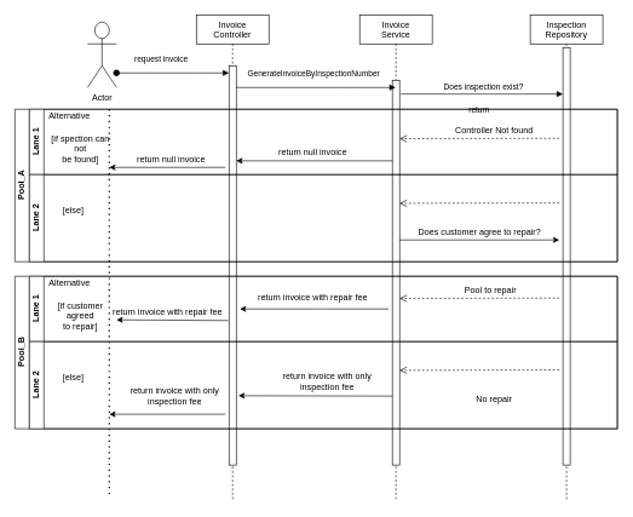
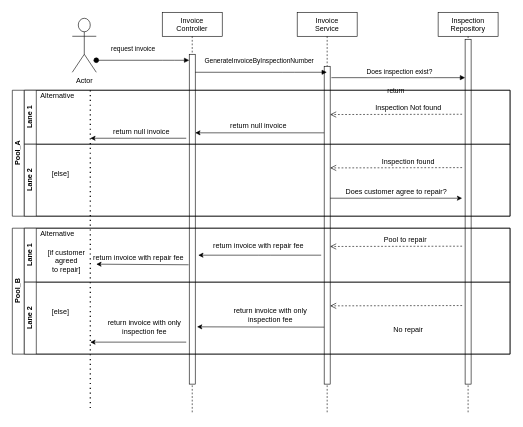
- <mxCell id="18" value="Controller Not found" style="text;html=1;align=center;verticalAlign=middle;resizable=0;points=[];autosize=1;" parent="13" vertex="1"><mxGeometry x="575" y="20" width="130" height="20" as="geometry" /></mxCell>
+ <mxCell id="18" value="Inspection Not found" style="text;html=1;align=center;verticalAlign=middle;resizable=0;points=[];autosize=1;" parent="13" vertex="1"><mxGeometry x="575" y="20" width="130" height="20" as="geometry" /></mxCell>
- <mxCell id="15" value="[if spection can &lt;br&gt;not &lt;br&gt;be found]" style="text;html=1;align=center;verticalAlign=middle;resizable=0;points=[];autosize=1;" parent="13" vertex="1"><mxGeometry x="20" y="30" width="100" height="50" as="geometry" /></mxCell>
+ <mxCell id="21" value="Inspection found" style="text;html=1;align=center;verticalAlign=middle;resizable=0;points=[];autosize=1;" parent="19" vertex="1"><mxGeometry x="590" y="20" width="100" height="20" as="geometry" /></mxCell>
